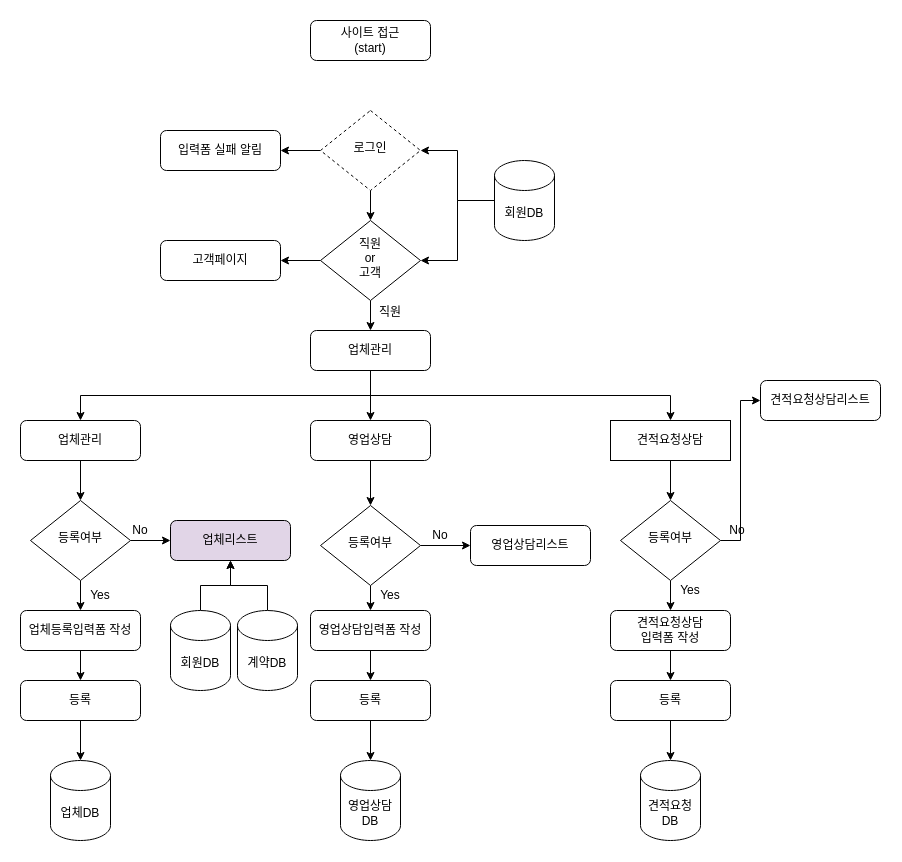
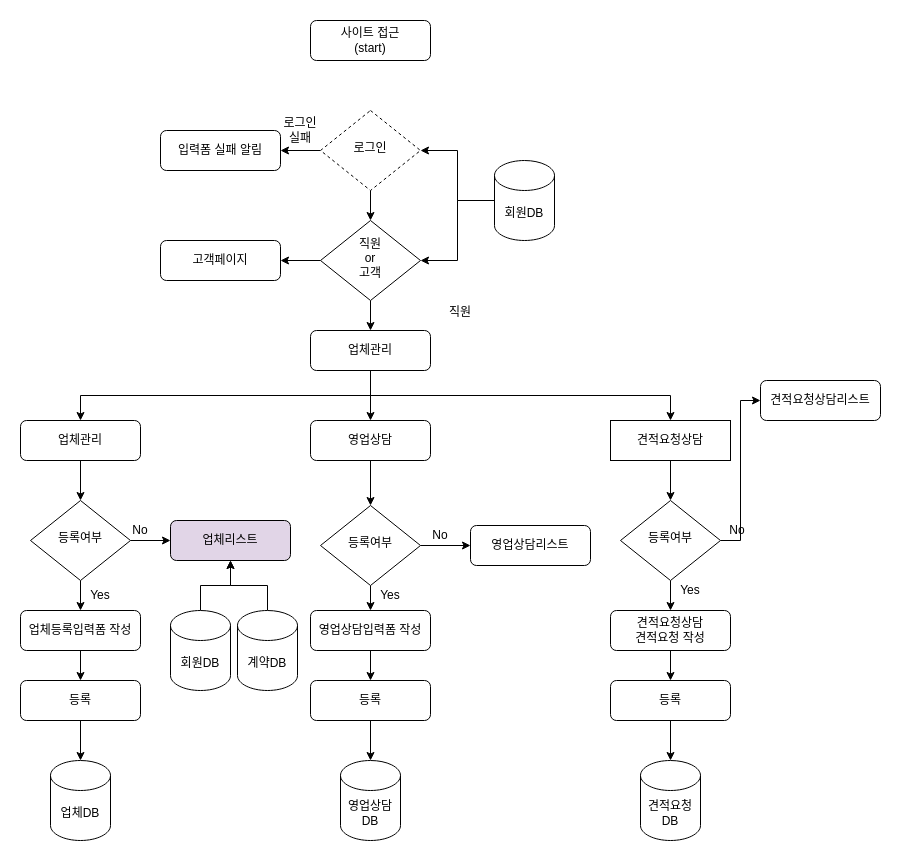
+ <mxCell id="6" value="로그인실패" style="text;html=1;strokeColor=none;fillColor=none;align=center;verticalAlign=middle;whiteSpace=wrap;rounded=0;" vertex="1" parent="1"><mxGeometry x="280" y="120" width="40" height="20" as="geometry" /></mxCell>
- <mxCell id="14" value="직원" style="text;html=1;strokeColor=none;fillColor=none;align=center;verticalAlign=middle;whiteSpace=wrap;rounded=0;" vertex="1" parent="1"><mxGeometry x="370" y="302" width="40" height="20" as="geometry" /></mxCell>
+ <mxCell id="14" value="직원" style="text;html=1;strokeColor=none;fillColor=none;align=center;verticalAlign=middle;whiteSpace=wrap;rounded=0;" vertex="1" parent="1"><mxGeometry x="440" y="302" width="40" height="20" as="geometry" /></mxCell>
- <mxCell id="45" value="견적요청상담&lt;br&gt;입력폼 작성" style="rounded=1;whiteSpace=wrap;html=1;fontSize=12;glass=0;strokeWidth=1;shadow=0;" vertex="1" parent="1"><mxGeometry x="610" y="610" width="120" height="40" as="geometry" /></mxCell>
+ <mxCell id="45" value="견적요청상담&lt;br&gt;견적요청 작성" style="rounded=1;whiteSpace=wrap;html=1;fontSize=12;glass=0;strokeWidth=1;shadow=0;" vertex="1" parent="1"><mxGeometry x="610" y="610" width="120" height="40" as="geometry" /></mxCell>
